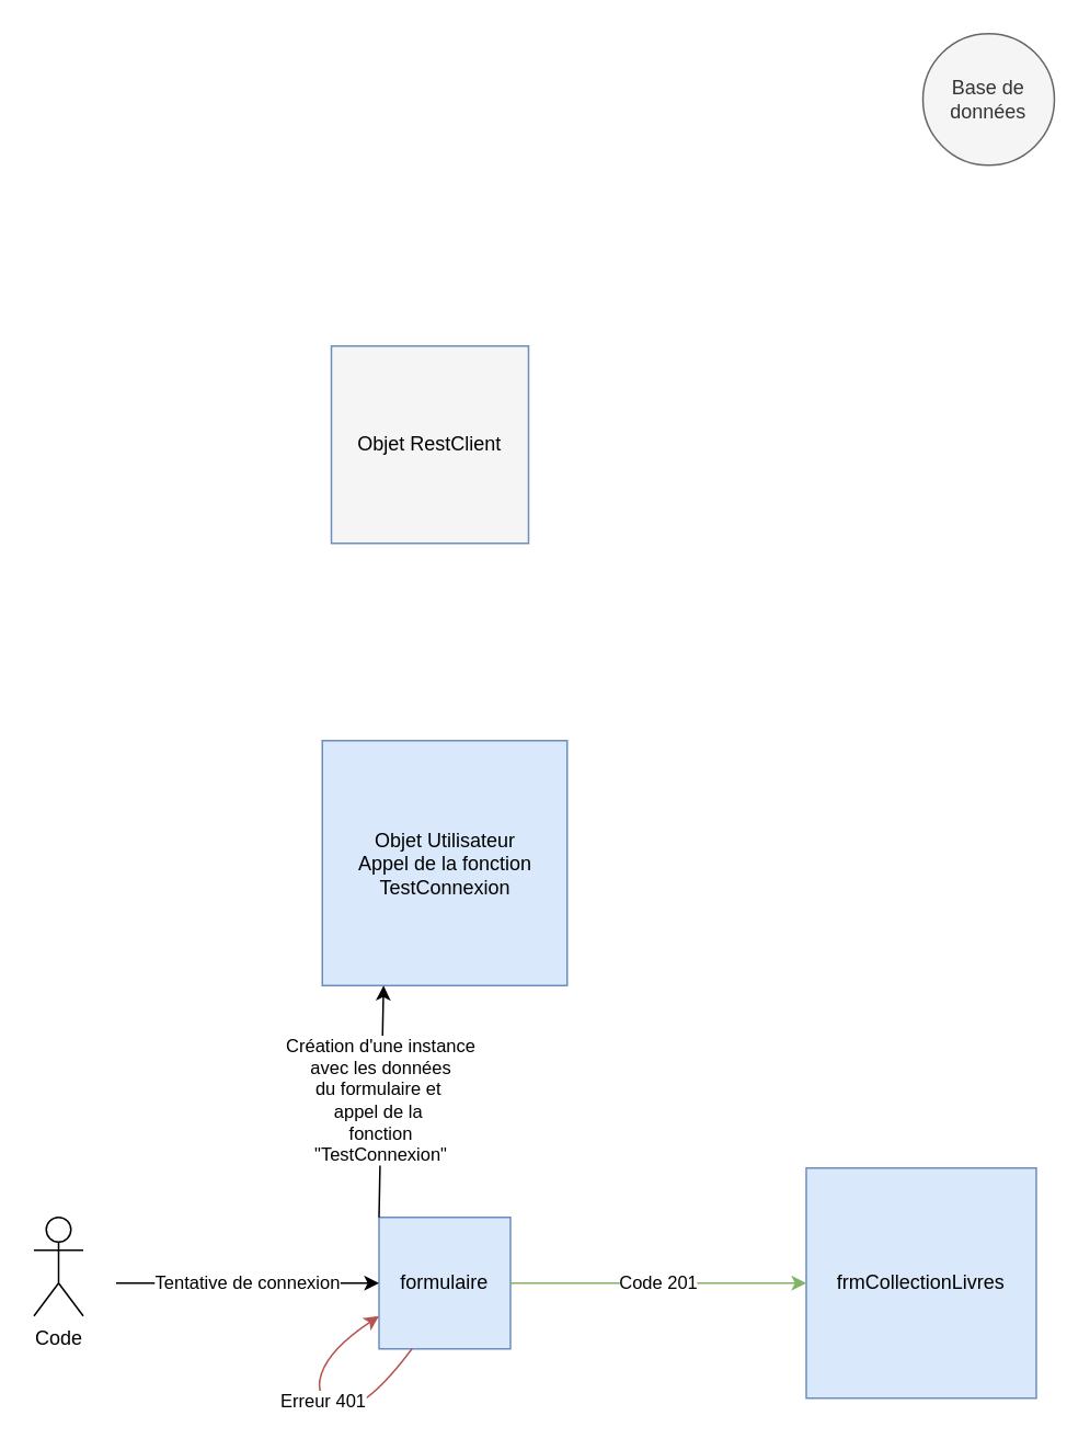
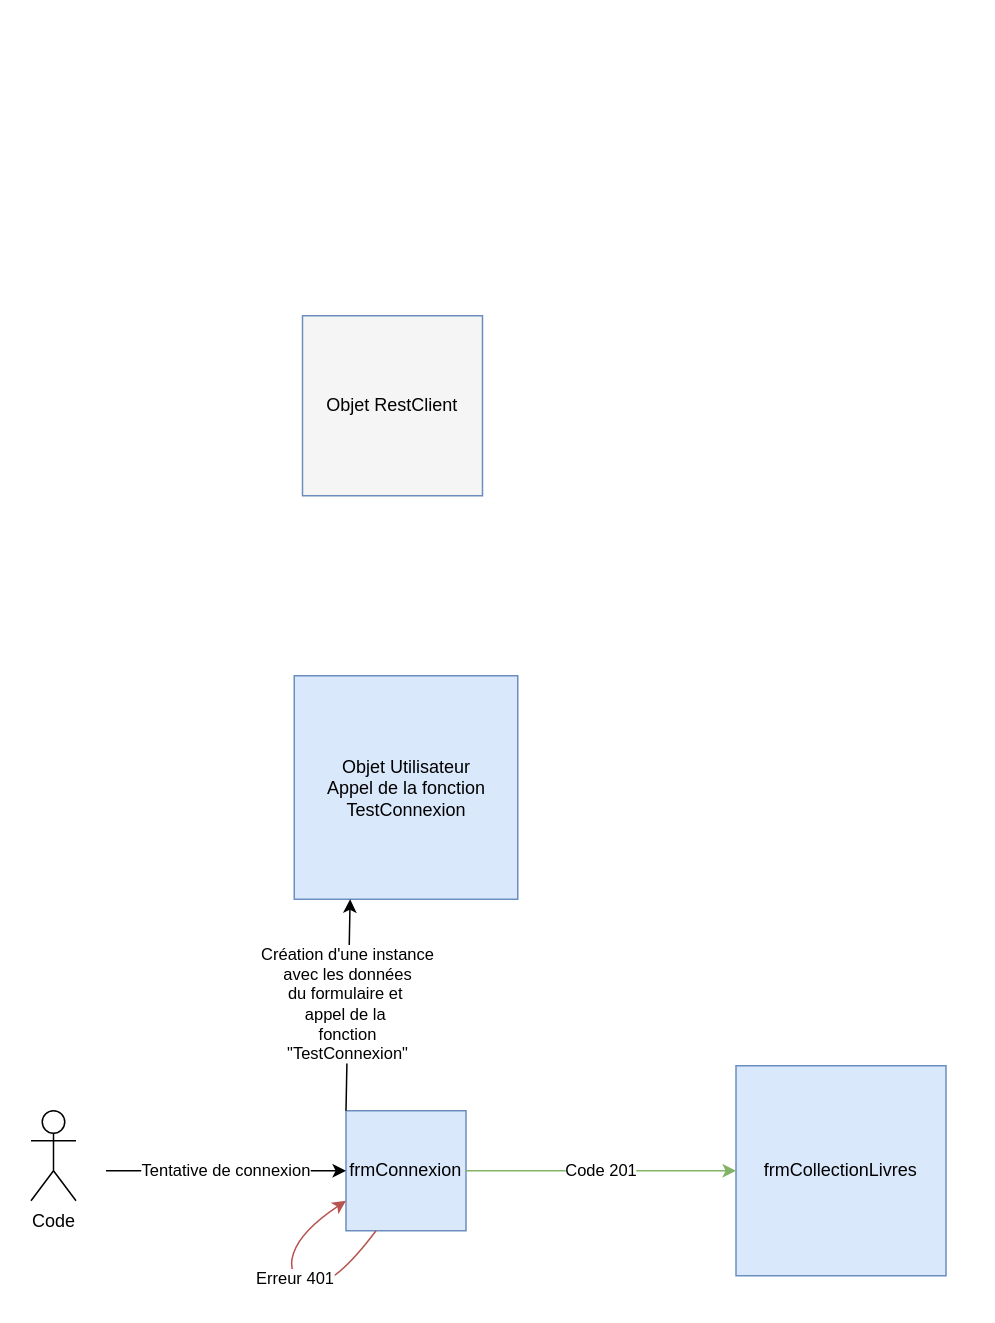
- <mxCell id="8" value="Base de données" style="ellipse;whiteSpace=wrap;html=1;aspect=fixed;fillColor=#f5f5f5;fontColor=#333333;strokeColor=#666666;" vertex="1" parent="1"><mxGeometry x="561" y="20" width="80" height="80" as="geometry" /></mxCell>
- <mxCell id="3" value="formulaire" style="whiteSpace=wrap;html=1;aspect=fixed;fillColor=#dae8fc;strokeColor=#6c8ebf;" vertex="1" parent="1"><mxGeometry x="230" y="740" width="80" height="80" as="geometry" /></mxCell>
+ <mxCell id="3" value="frmConnexion" style="whiteSpace=wrap;html=1;aspect=fixed;fillColor=#dae8fc;strokeColor=#6c8ebf;" vertex="1" parent="1"><mxGeometry x="230" y="740" width="80" height="80" as="geometry" /></mxCell>
